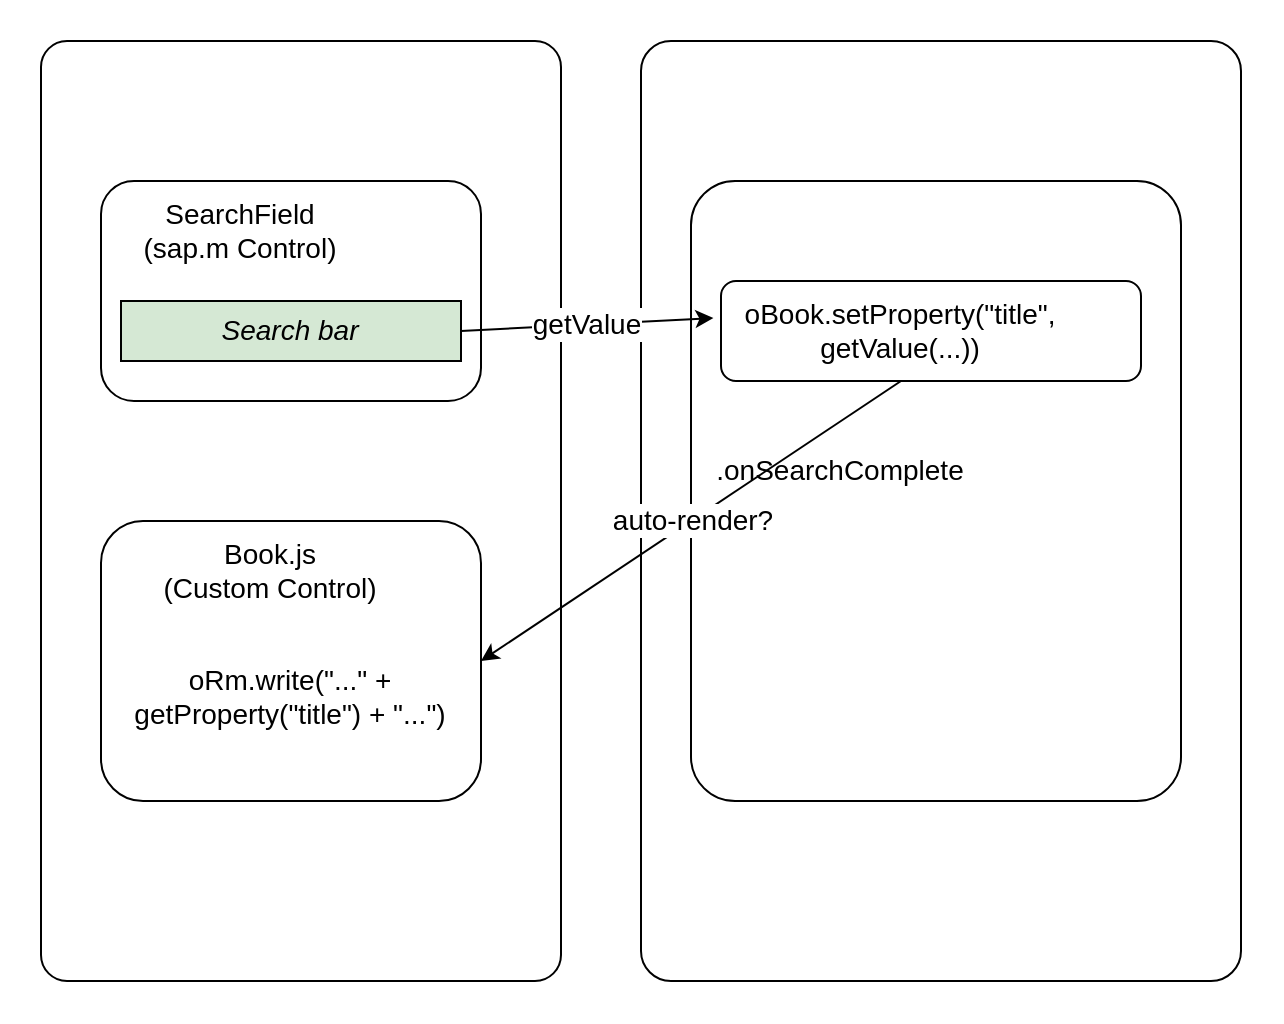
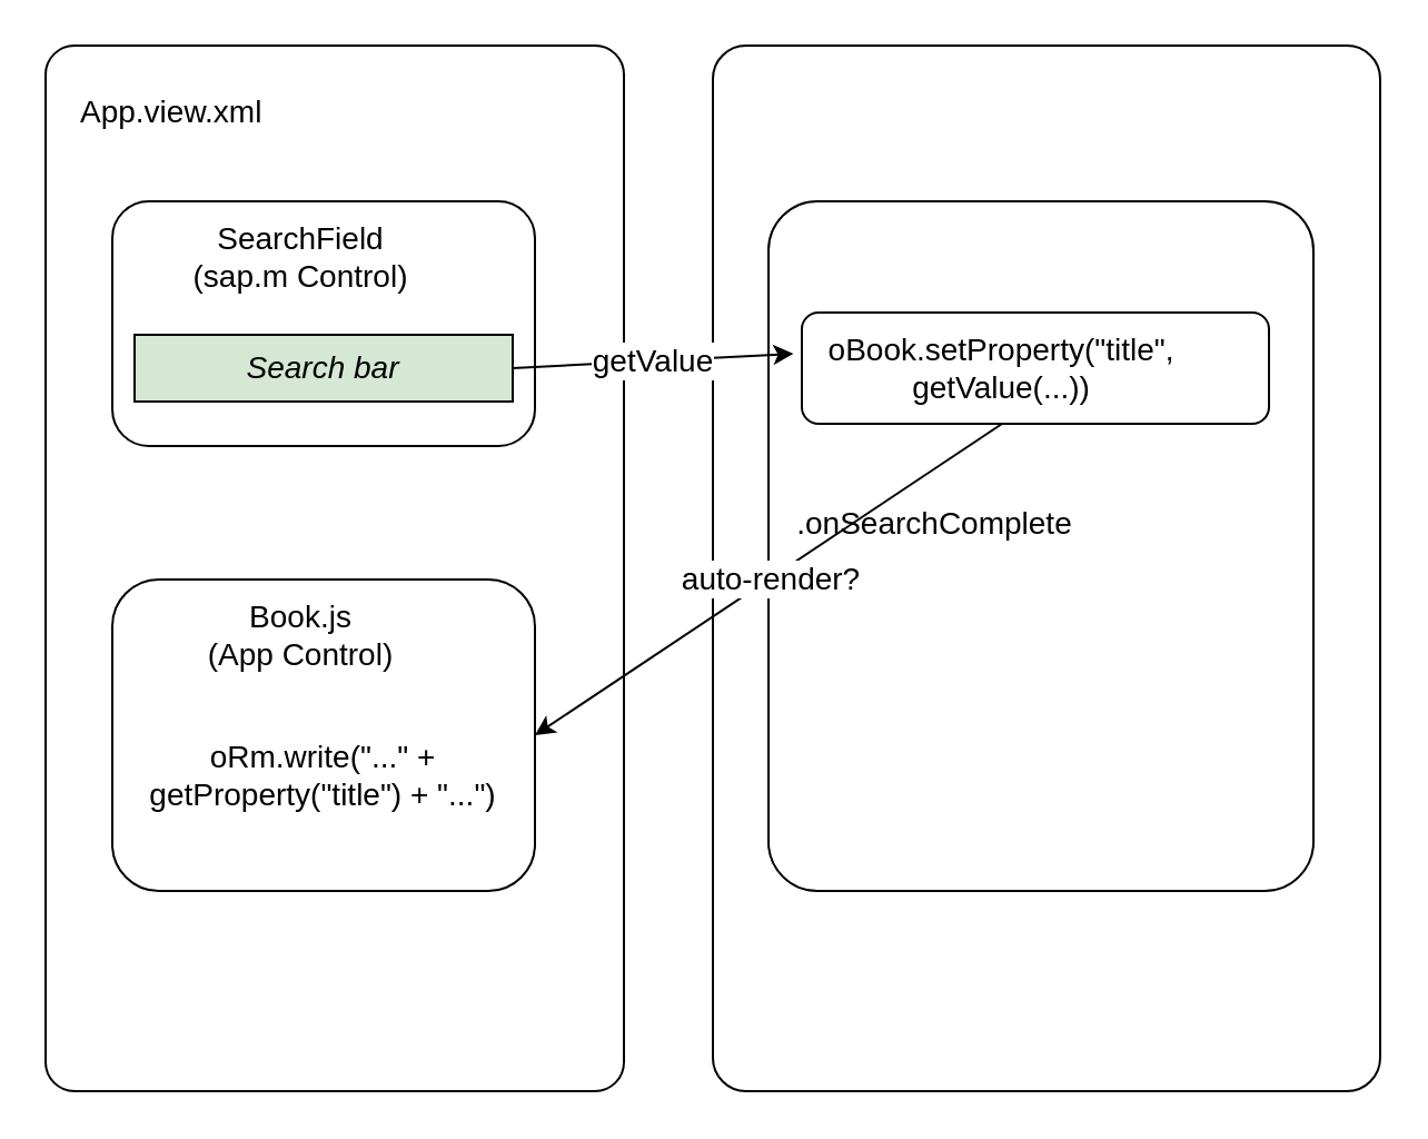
+ <mxCell id="3" value="&lt;font style=&quot;font-size: 14px;&quot;&gt;App.view.xml&lt;/font&gt;" style="text;strokeColor=none;fillColor=none;align=left;verticalAlign=middle;spacingLeft=4;spacingRight=4;overflow=hidden;points=[[0,0.5],[1,0.5]];portConstraint=eastwest;rotatable=0;whiteSpace=wrap;html=1;" vertex="1" parent="1"><mxGeometry x="30" y="30" width="100" height="40" as="geometry" /></mxCell>
- <mxCell id="6" value="SearchField&lt;br&gt;(sap.m Control)" style="text;html=1;strokeColor=none;fillColor=none;align=center;verticalAlign=middle;whiteSpace=wrap;rounded=0;fontSize=14;" vertex="1" parent="1"><mxGeometry x="55" y="100" width="130" height="30" as="geometry" /></mxCell>
+ <mxCell id="6" value="SearchField&lt;br&gt;(sap.m Control)" style="text;html=1;strokeColor=none;fillColor=none;align=center;verticalAlign=middle;whiteSpace=wrap;rounded=0;fontSize=14;" vertex="1" parent="1"><mxGeometry x="70" y="100" width="130" height="30" as="geometry" /></mxCell>
- <mxCell id="7" value="Book.js&lt;br&gt;(Custom Control)" style="text;html=1;strokeColor=none;fillColor=none;align=center;verticalAlign=middle;whiteSpace=wrap;rounded=0;fontSize=14;" vertex="1" parent="1"><mxGeometry x="60" y="270" width="150" height="30" as="geometry" /></mxCell>
+ <mxCell id="7" value="Book.js&lt;br&gt;(App Control)" style="text;html=1;strokeColor=none;fillColor=none;align=center;verticalAlign=middle;whiteSpace=wrap;rounded=0;fontSize=14;" vertex="1" parent="1"><mxGeometry x="60" y="270" width="150" height="30" as="geometry" /></mxCell>
